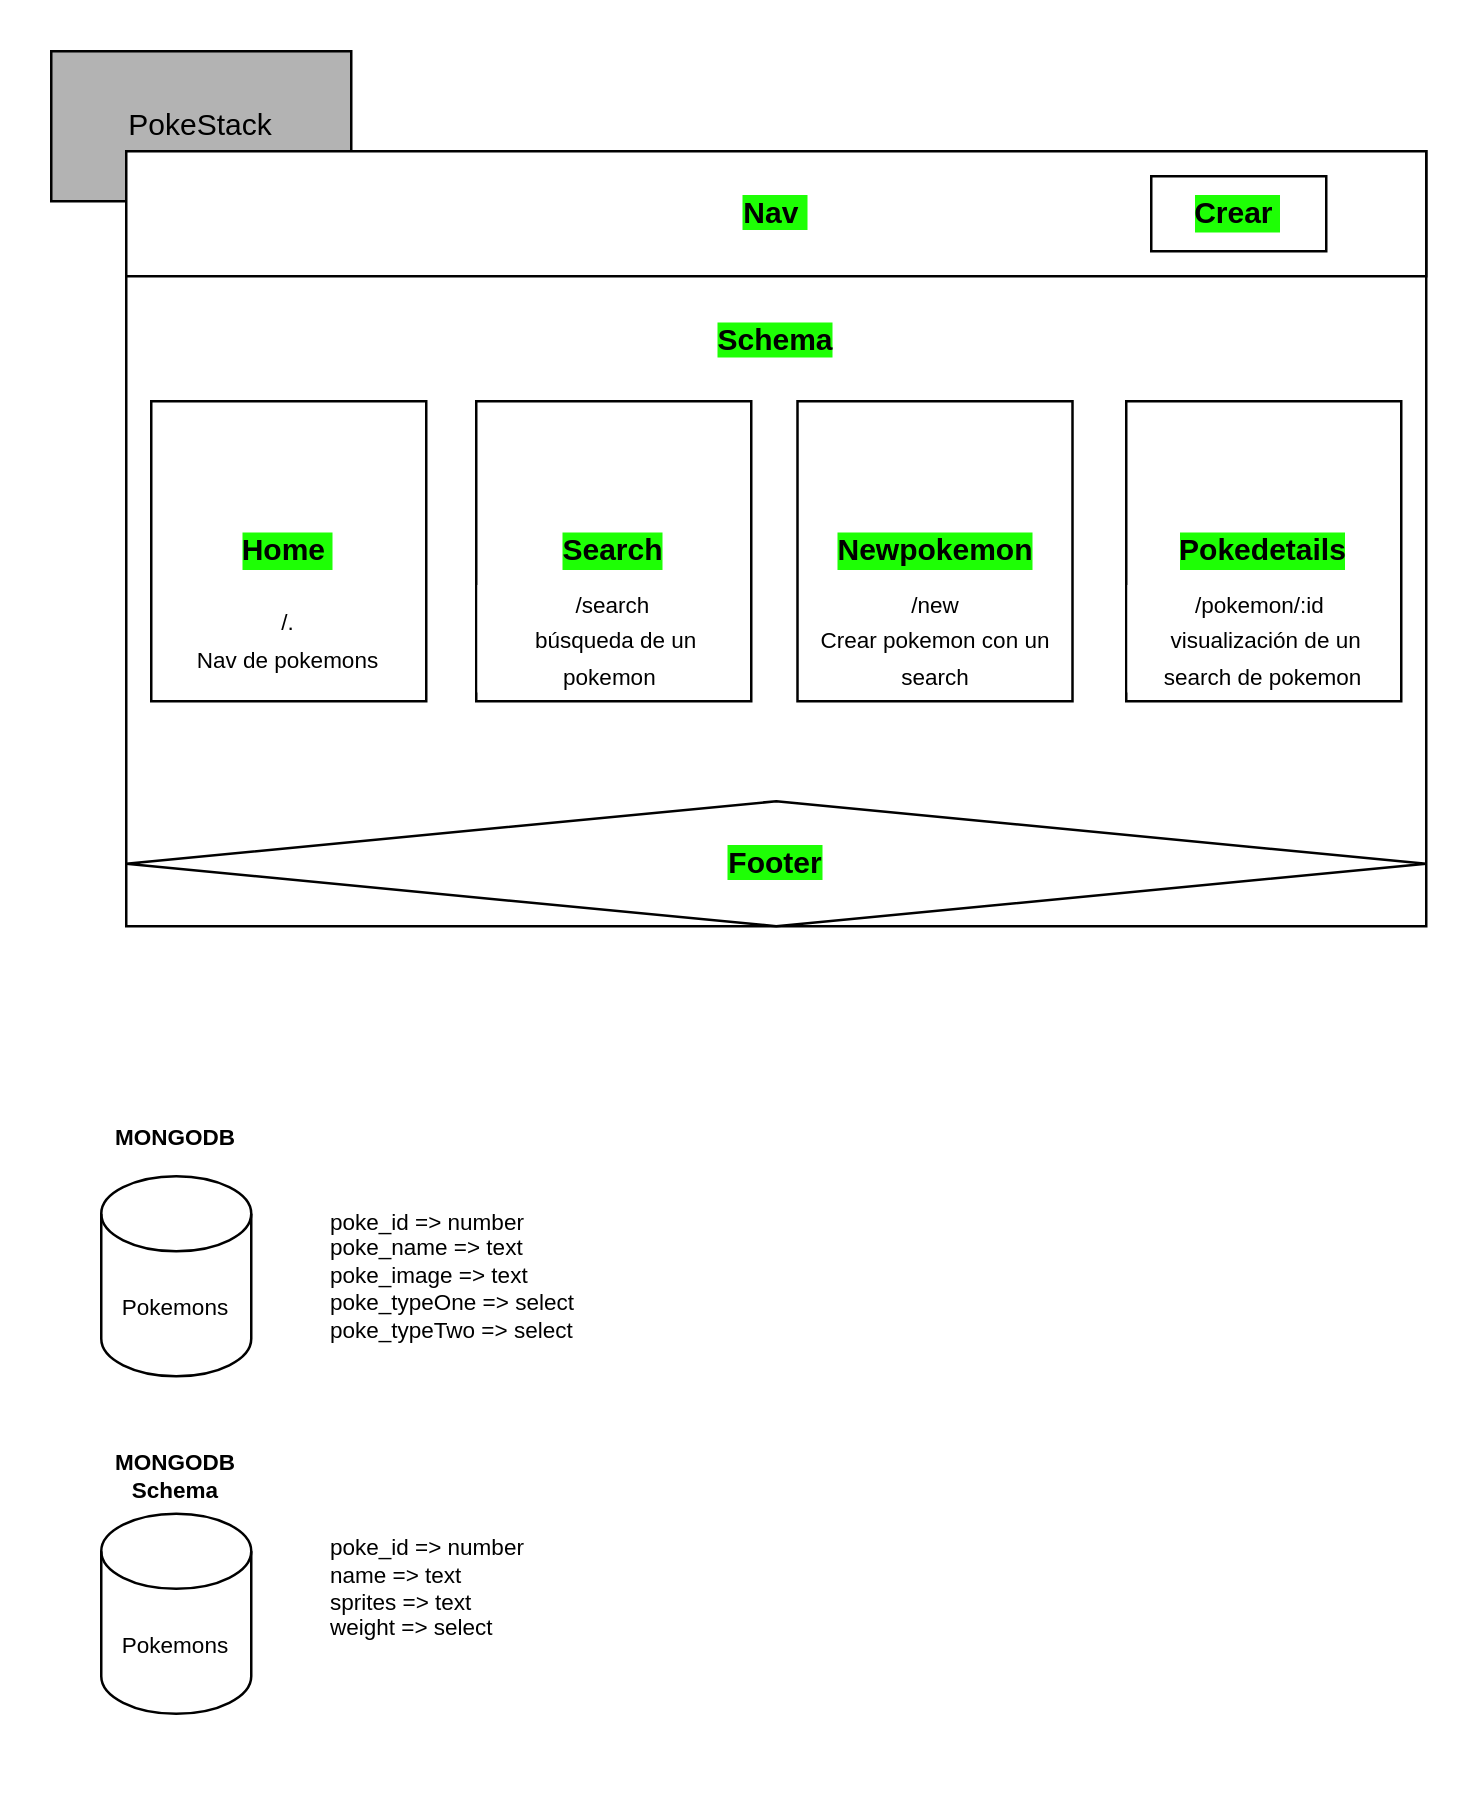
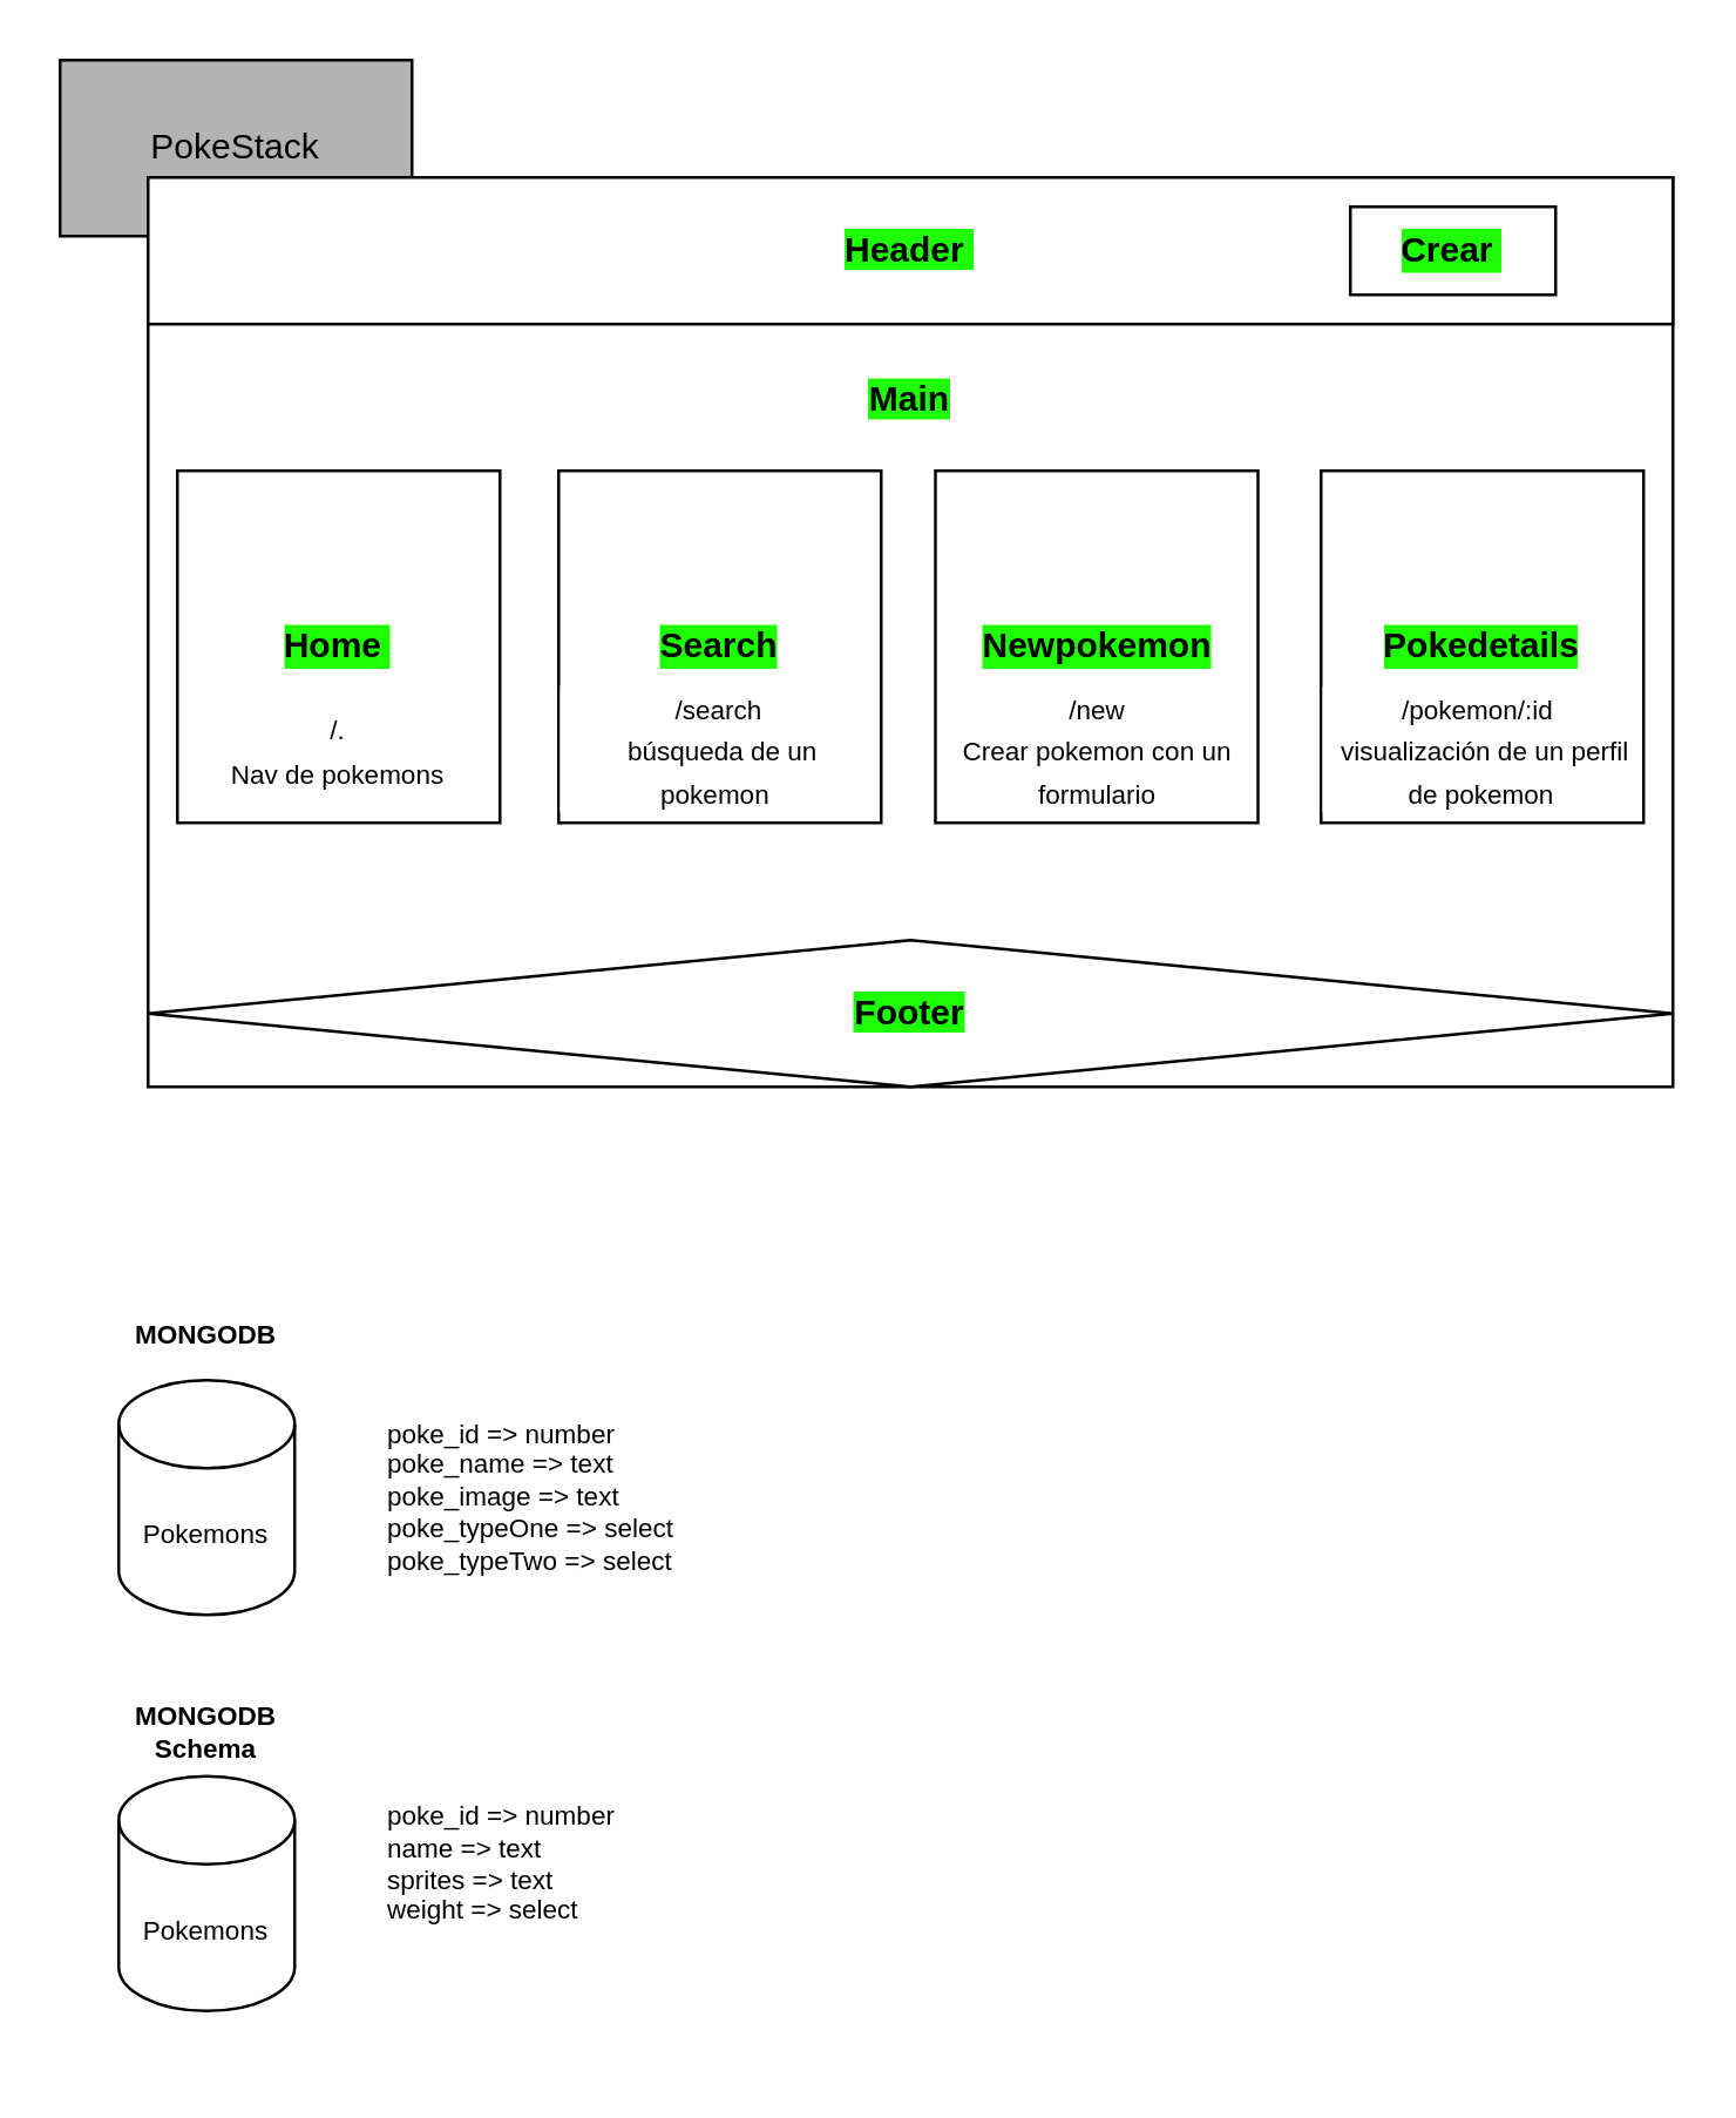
- <mxCell id="4" value="&lt;b style=&quot;background-color: rgb(30 , 255 , 5)&quot;&gt;Nav&amp;nbsp;&lt;/b&gt;" style="rounded=0;whiteSpace=wrap;html=1;" parent="1" vertex="1"><mxGeometry x="50" y="60" width="520" height="50" as="geometry" /></mxCell>
+ <mxCell id="4" value="&lt;b style=&quot;background-color: rgb(30 , 255 , 5)&quot;&gt;Header&amp;nbsp;&lt;/b&gt;" style="rounded=0;whiteSpace=wrap;html=1;" parent="1" vertex="1"><mxGeometry x="50" y="60" width="520" height="50" as="geometry" /></mxCell>
- <mxCell id="3" value="&lt;b style=&quot;color: rgb(0 , 0 , 0) ; font-family: &amp;#34;helvetica&amp;#34; ; font-size: 12px ; font-style: normal ; letter-spacing: normal ; text-align: center ; text-indent: 0px ; text-transform: none ; word-spacing: 0px ; background-color: rgb(30 , 255 , 5)&quot;&gt;Schema&lt;br&gt;&lt;br&gt;&lt;br&gt;&lt;br&gt;&lt;br&gt;&lt;br&gt;&lt;br&gt;&lt;br&gt;&lt;br&gt;&lt;br&gt;&lt;br&gt;&lt;br&gt;&lt;/b&gt;" style="rounded=0;whiteSpace=wrap;html=1;" parent="1" vertex="1"><mxGeometry x="50" y="60" width="520" height="310" as="geometry" /></mxCell>
+ <mxCell id="3" value="&lt;b style=&quot;color: rgb(0 , 0 , 0) ; font-family: &amp;#34;helvetica&amp;#34; ; font-size: 12px ; font-style: normal ; letter-spacing: normal ; text-align: center ; text-indent: 0px ; text-transform: none ; word-spacing: 0px ; background-color: rgb(30 , 255 , 5)&quot;&gt;Main&lt;br&gt;&lt;br&gt;&lt;br&gt;&lt;br&gt;&lt;br&gt;&lt;br&gt;&lt;br&gt;&lt;br&gt;&lt;br&gt;&lt;br&gt;&lt;br&gt;&lt;br&gt;&lt;/b&gt;" style="rounded=0;whiteSpace=wrap;html=1;" parent="1" vertex="1"><mxGeometry x="50" y="60" width="520" height="310" as="geometry" /></mxCell>
- <mxCell id="13" value="&lt;font style=&quot;font-size: 9px&quot;&gt;/new &lt;br&gt;Crear pokemon con un search&lt;/font&gt;" style="text;html=1;strokeColor=none;fillColor=none;align=center;verticalAlign=middle;whiteSpace=wrap;rounded=0;labelBackgroundColor=#FFFFFF;" parent="1" vertex="1"><mxGeometry x="319" y="240" width="110" height="30" as="geometry" /></mxCell>
+ <mxCell id="13" value="&lt;font style=&quot;font-size: 9px&quot;&gt;/new &lt;br&gt;Crear pokemon con un formulario&lt;/font&gt;" style="text;html=1;strokeColor=none;fillColor=none;align=center;verticalAlign=middle;whiteSpace=wrap;rounded=0;labelBackgroundColor=#FFFFFF;" parent="1" vertex="1"><mxGeometry x="319" y="240" width="110" height="30" as="geometry" /></mxCell>
- <mxCell id="14" value="&lt;font&gt;&lt;font style=&quot;font-size: 9px&quot;&gt;/pokemon/:id&amp;nbsp;&lt;br&gt;&amp;nbsp;visualización de un search de pokemon&lt;/font&gt;&lt;br&gt;&lt;/font&gt;" style="text;html=1;strokeColor=none;fillColor=none;align=center;verticalAlign=middle;whiteSpace=wrap;rounded=0;labelBackgroundColor=#FFFFFF;" parent="1" vertex="1"><mxGeometry x="450" y="240" width="110" height="30" as="geometry" /></mxCell>
+ <mxCell id="14" value="&lt;font&gt;&lt;font style=&quot;font-size: 9px&quot;&gt;/pokemon/:id&amp;nbsp;&lt;br&gt;&amp;nbsp;visualización de un perfil de pokemon&lt;/font&gt;&lt;br&gt;&lt;/font&gt;" style="text;html=1;strokeColor=none;fillColor=none;align=center;verticalAlign=middle;whiteSpace=wrap;rounded=0;labelBackgroundColor=#FFFFFF;" parent="1" vertex="1"><mxGeometry x="450" y="240" width="110" height="30" as="geometry" /></mxCell>
